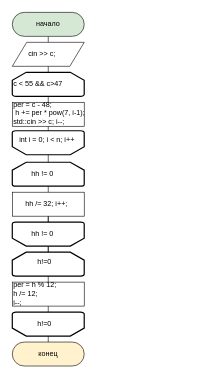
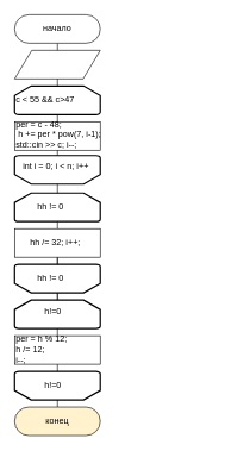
- <mxCell id="5" value="начало" style="rounded=1;whiteSpace=wrap;html=1;arcSize=50;fillColor=#d5e8d4;" vertex="1" parent="1"><mxGeometry x="20" y="20" width="120" height="40" as="geometry" /></mxCell>
+ <mxCell id="5" value="начало" style="rounded=1;whiteSpace=wrap;html=1;arcSize=50;" vertex="1" parent="1"><mxGeometry x="20" y="20" width="120" height="40" as="geometry" /></mxCell>
- <mxCell id="15" value="cin &gt;&gt; c;" style="text;html=1;" vertex="1" parent="1"><mxGeometry x="45" y="75" width="70" height="30" as="geometry" /></mxCell>
